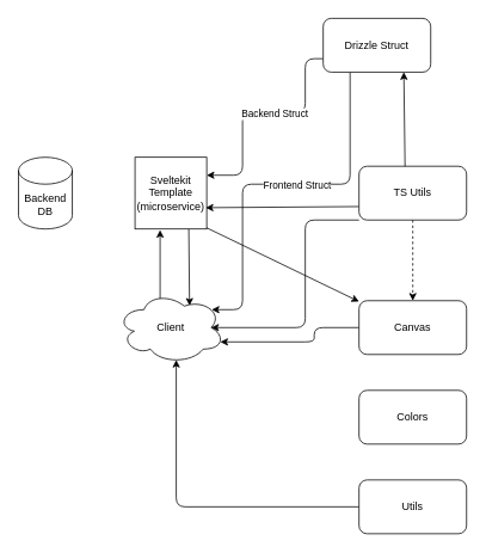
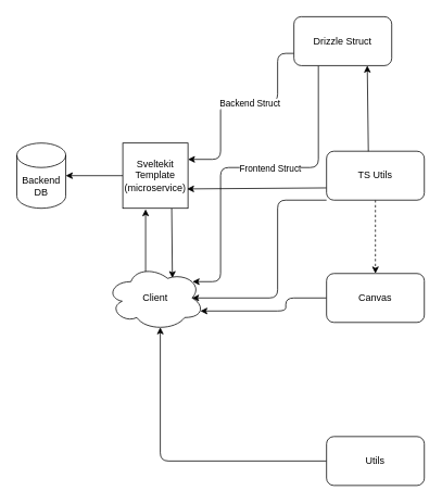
- <mxCell id="2" style="edgeStyle=none;html=1;exitX=0;exitY=0.5;exitDx=0;exitDy=0;" parent="1" source="4" target="19" edge="1"><mxGeometry relative="1" as="geometry" /></mxCell>
+ <mxCell id="2" style="edgeStyle=none;html=1;exitX=0;exitY=0.5;exitDx=0;exitDy=0;" parent="1" source="4" target="5" edge="1"><mxGeometry relative="1" as="geometry" /></mxCell>
- <mxCell id="20" value="Colors" style="rounded=1;whiteSpace=wrap;html=1;" parent="1" vertex="1"><mxGeometry x="400" y="435" width="120" height="60" as="geometry" /></mxCell>
